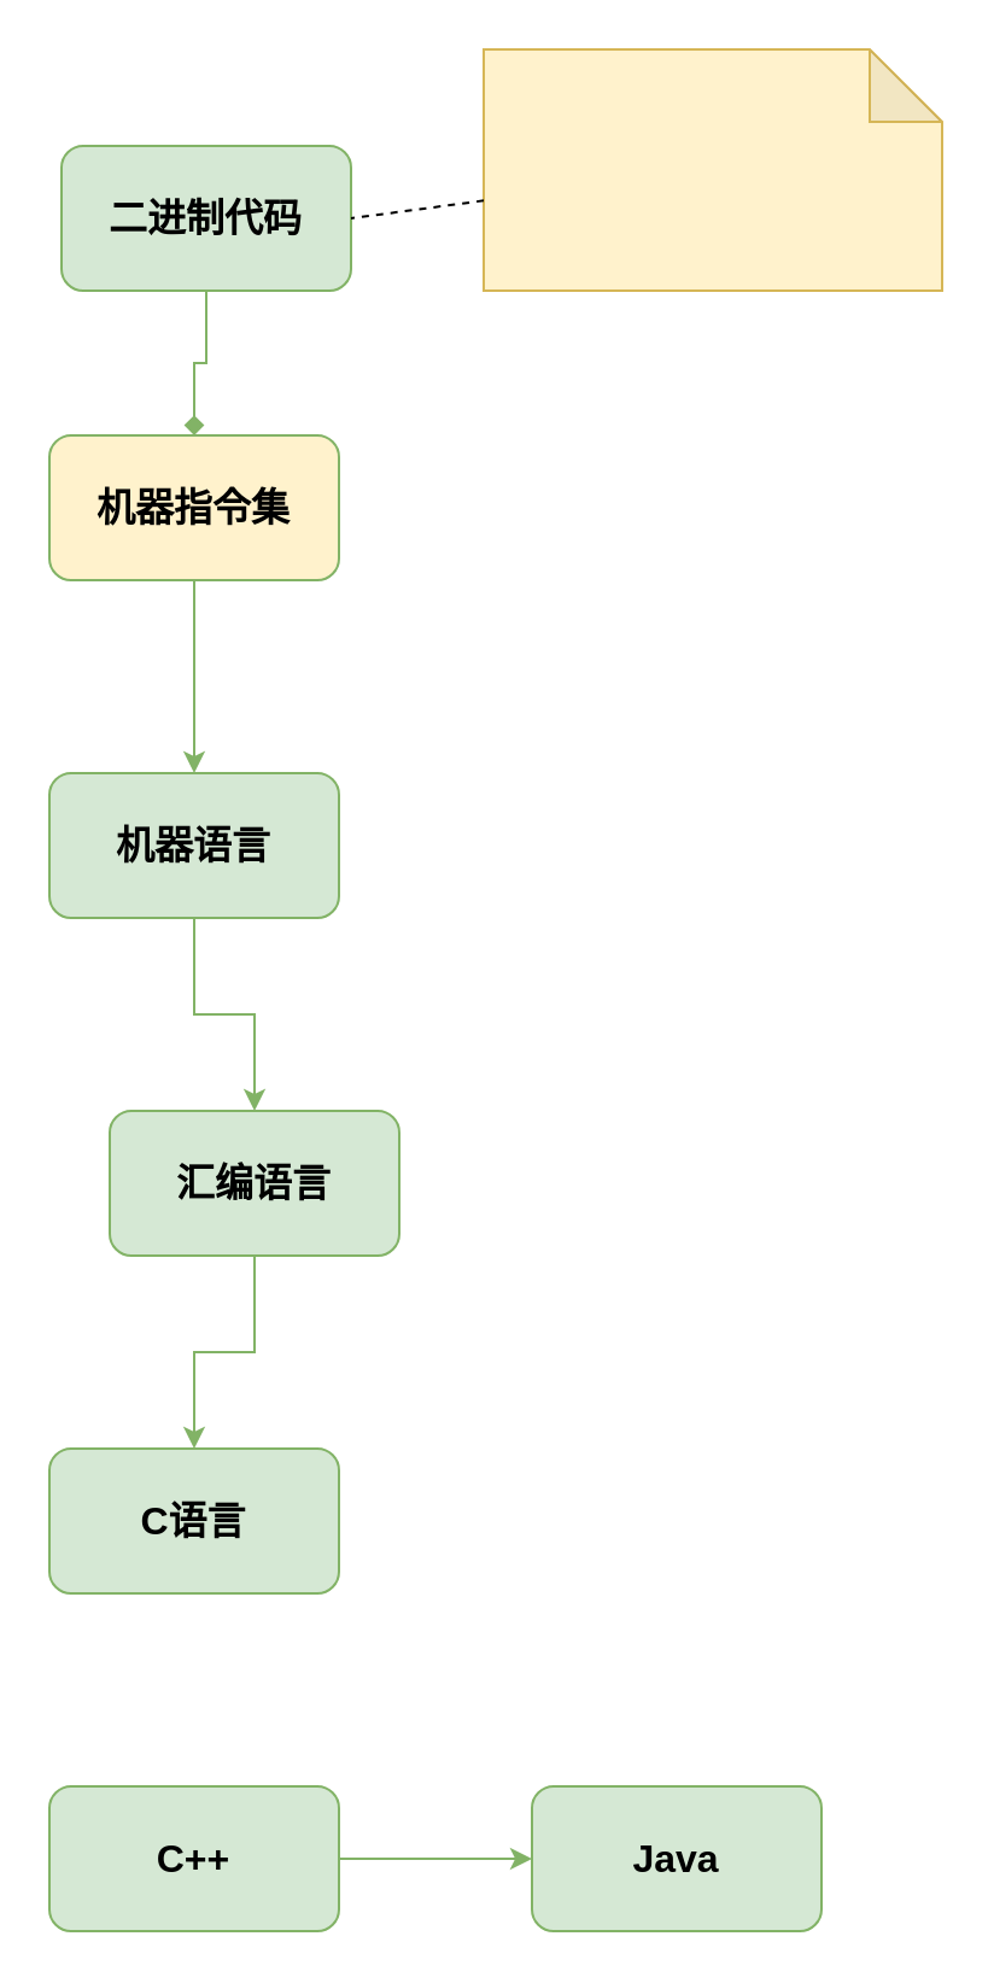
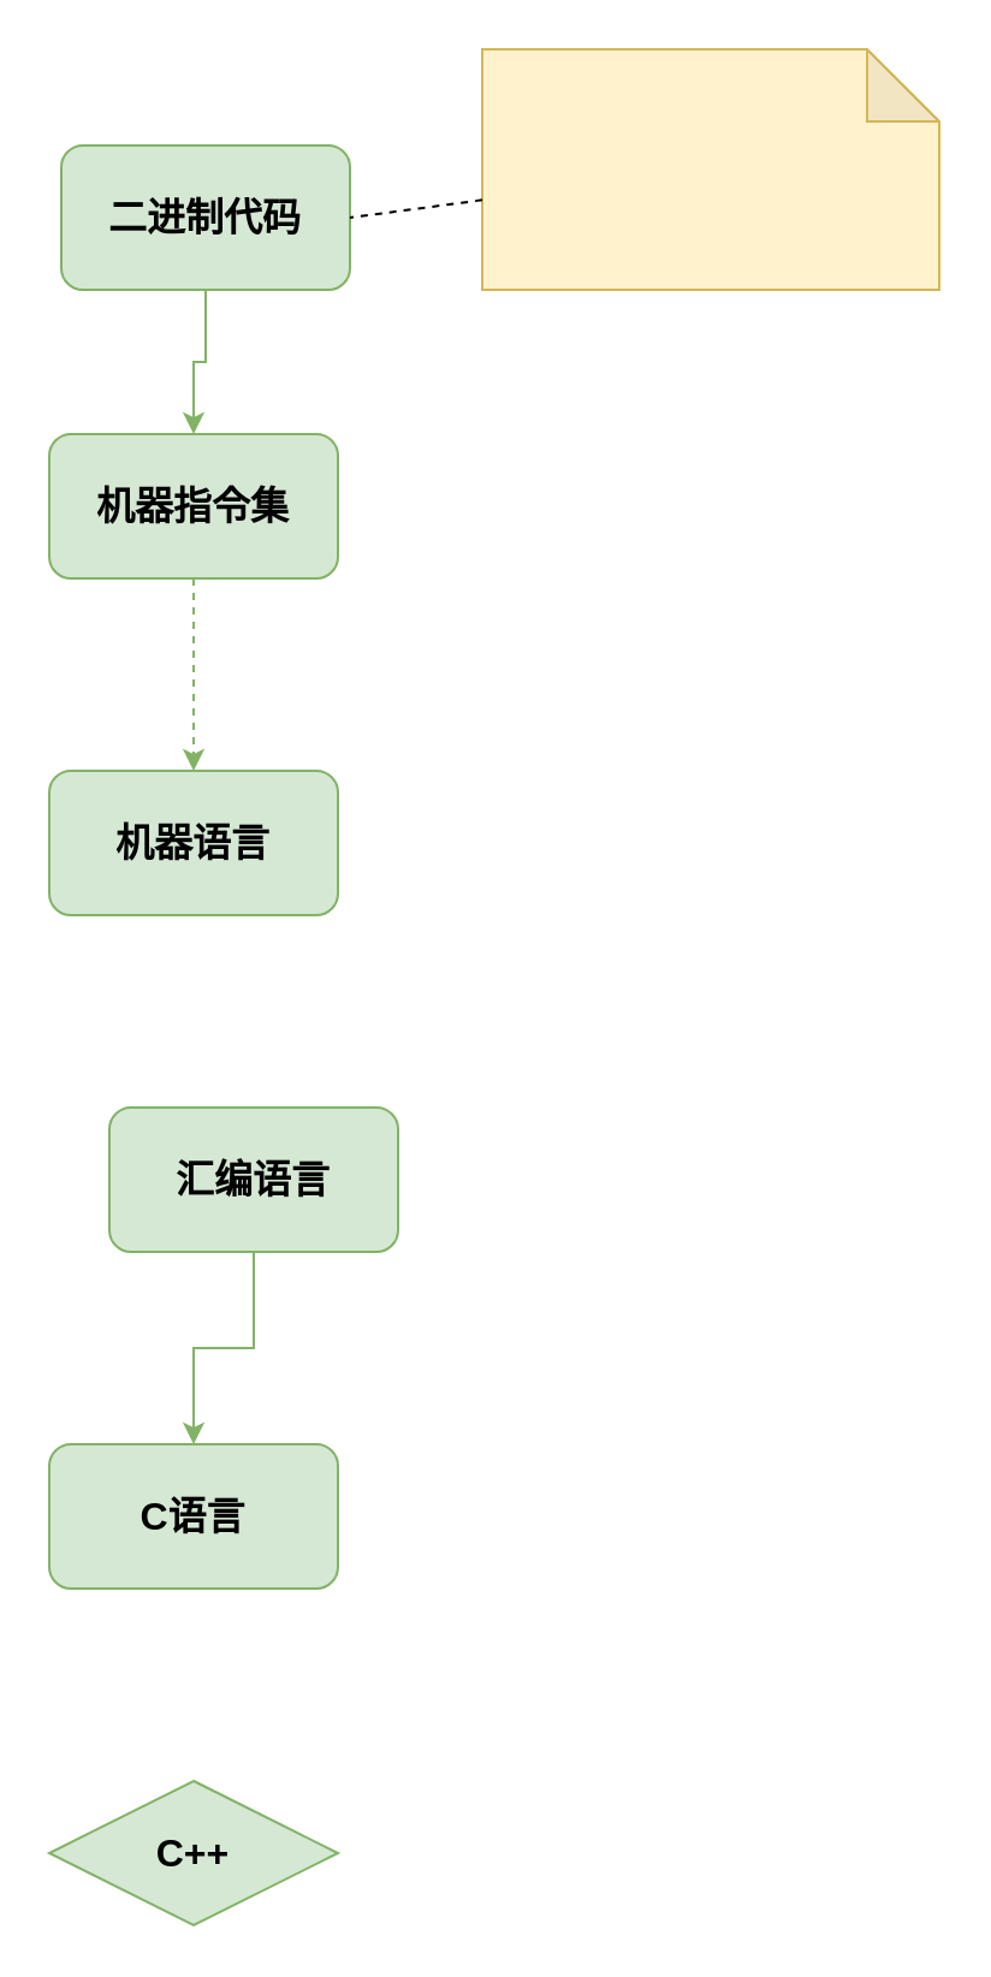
- <mxCell id="2" value="" style="edgeStyle=orthogonalEdgeStyle;rounded=0;orthogonalLoop=1;jettySize=auto;html=1;strokeWidth=1;fontSize=16;fontStyle=1;fillColor=#d5e8d4;strokeColor=#82b366;endArrow=diamond;" parent="1" source="3" target="5" edge="1"><mxGeometry relative="1" as="geometry" /></mxCell>
+ <mxCell id="2" value="" style="edgeStyle=orthogonalEdgeStyle;rounded=0;orthogonalLoop=1;jettySize=auto;html=1;strokeWidth=1;fontSize=16;fontStyle=1;fillColor=#d5e8d4;strokeColor=#82b366;" parent="1" source="3" target="5" edge="1"><mxGeometry relative="1" as="geometry" /></mxCell>
- <mxCell id="5" value="机器指令集" style="whiteSpace=wrap;html=1;rounded=1;strokeWidth=1;fontSize=16;fontStyle=1;fillColor=#fff2cc;strokeColor=#82b366;" parent="1" vertex="1"><mxGeometry x="20" y="180" width="120" height="60" as="geometry" /></mxCell>
+ <mxCell id="5" value="机器指令集" style="whiteSpace=wrap;html=1;rounded=1;strokeWidth=1;fontSize=16;fontStyle=1;fillColor=#d5e8d4;strokeColor=#82b366;" parent="1" vertex="1"><mxGeometry x="20" y="180" width="120" height="60" as="geometry" /></mxCell>
- <mxCell id="4" value="" style="edgeStyle=orthogonalEdgeStyle;rounded=0;orthogonalLoop=1;jettySize=auto;html=1;strokeWidth=1;fontSize=16;fontStyle=1;fillColor=#d5e8d4;strokeColor=#82b366;" parent="1" source="5" target="7" edge="1"><mxGeometry relative="1" as="geometry" /></mxCell>
+ <mxCell id="4" value="" style="edgeStyle=orthogonalEdgeStyle;rounded=0;orthogonalLoop=1;jettySize=auto;html=1;strokeWidth=1;fontSize=16;fontStyle=1;fillColor=#d5e8d4;strokeColor=#82b366;dashed=1;" parent="1" source="5" target="7" edge="1"><mxGeometry relative="1" as="geometry" /></mxCell>
- <mxCell id="6" value="" style="edgeStyle=orthogonalEdgeStyle;rounded=0;orthogonalLoop=1;jettySize=auto;html=1;strokeWidth=1;fontSize=16;fontStyle=1;fillColor=#d5e8d4;strokeColor=#82b366;" parent="1" source="7" target="9" edge="1"><mxGeometry relative="1" as="geometry" /></mxCell>
- <mxCell id="12" value="C++" style="whiteSpace=wrap;html=1;rounded=1;strokeWidth=1;fontSize=16;fontStyle=1;fillColor=#d5e8d4;strokeColor=#82b366;" parent="1" vertex="1"><mxGeometry x="20" y="740" width="120" height="60" as="geometry" /></mxCell>
+ <mxCell id="12" value="C++" style="rhombus;whiteSpace=wrap;html=1;strokeWidth=1;fontSize=16;fontStyle=1;fillColor=#d5e8d4;strokeColor=#82b366;" parent="1" vertex="1"><mxGeometry x="20" y="740" width="120" height="60" as="geometry" /></mxCell>
- <mxCell id="11" value="" style="edgeStyle=orthogonalEdgeStyle;rounded=0;orthogonalLoop=1;jettySize=auto;html=1;strokeWidth=1;fontSize=16;fontStyle=1;fillColor=#d5e8d4;strokeColor=#82b366;" parent="1" source="12" target="13" edge="1"><mxGeometry relative="1" as="geometry" /></mxCell>
- <mxCell id="13" value="Java" style="whiteSpace=wrap;html=1;rounded=1;strokeWidth=1;fontSize=16;fontStyle=1;fillColor=#d5e8d4;strokeColor=#82b366;" parent="1" vertex="1"><mxGeometry x="220" y="740" width="120" height="60" as="geometry" /></mxCell>
